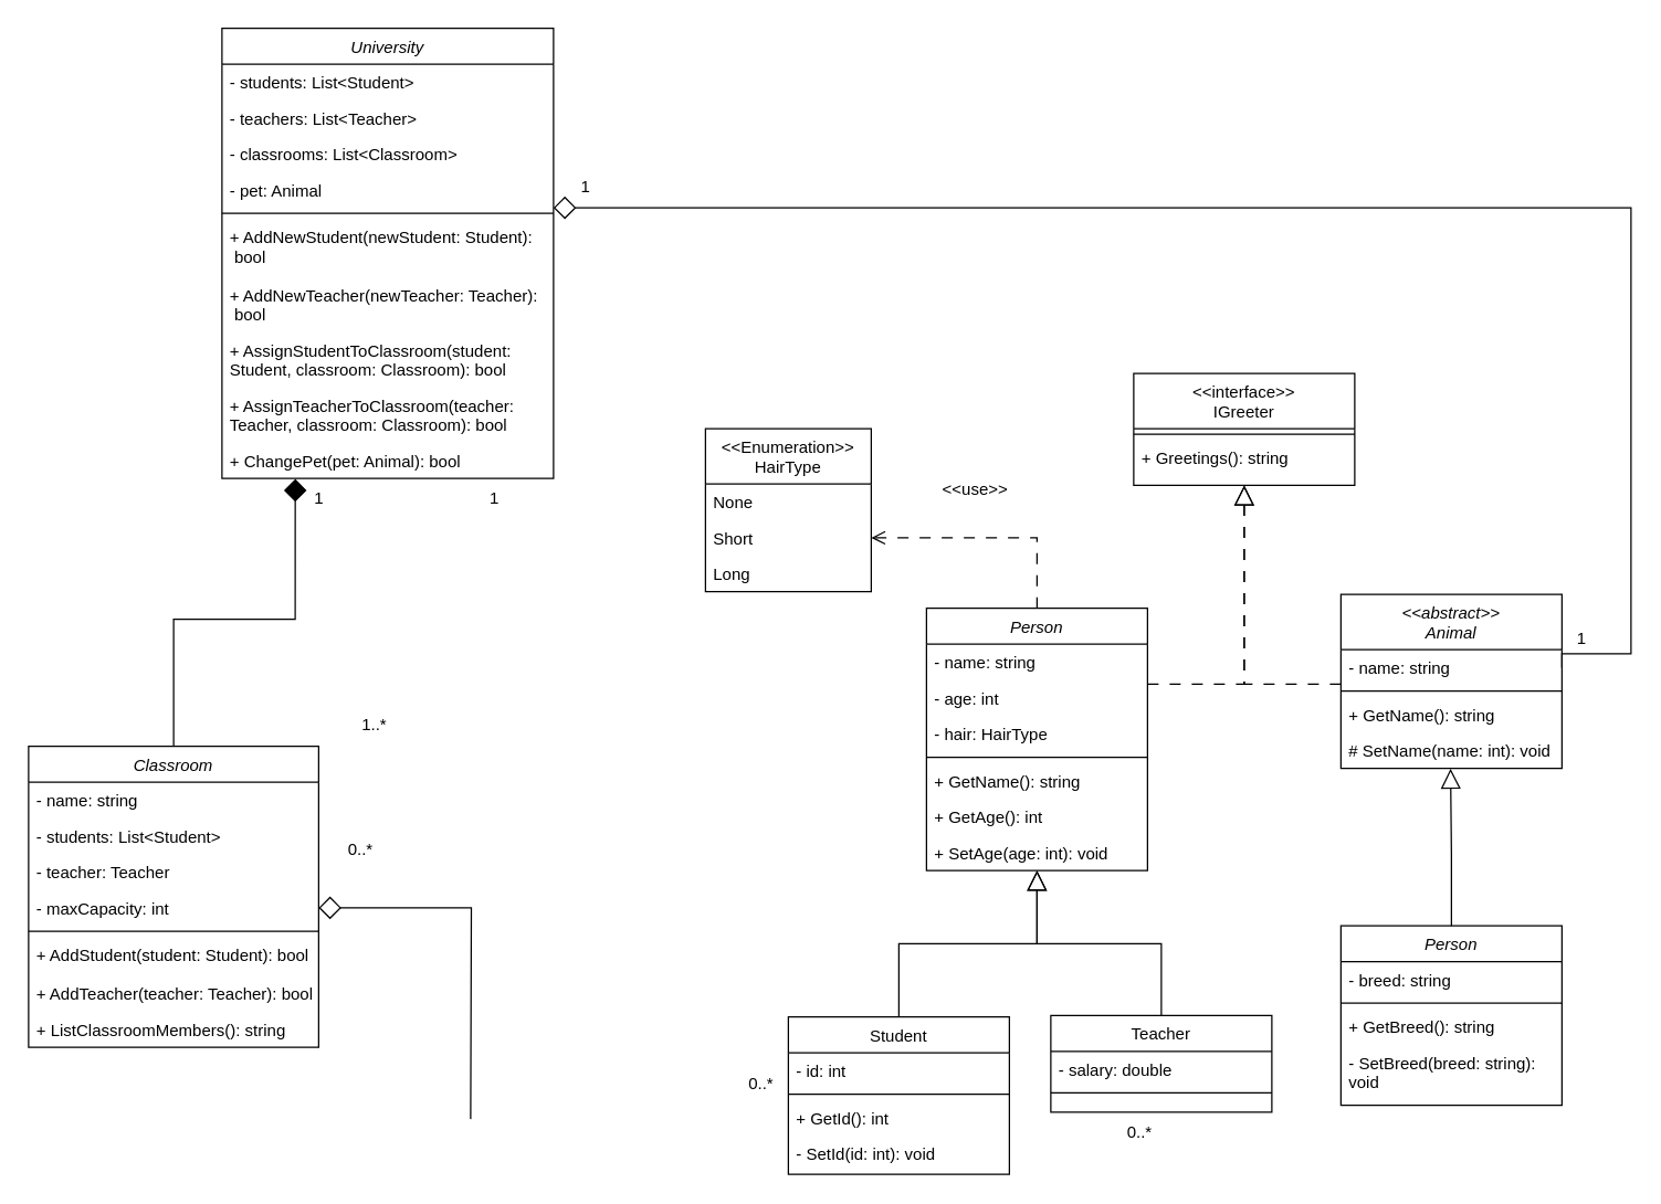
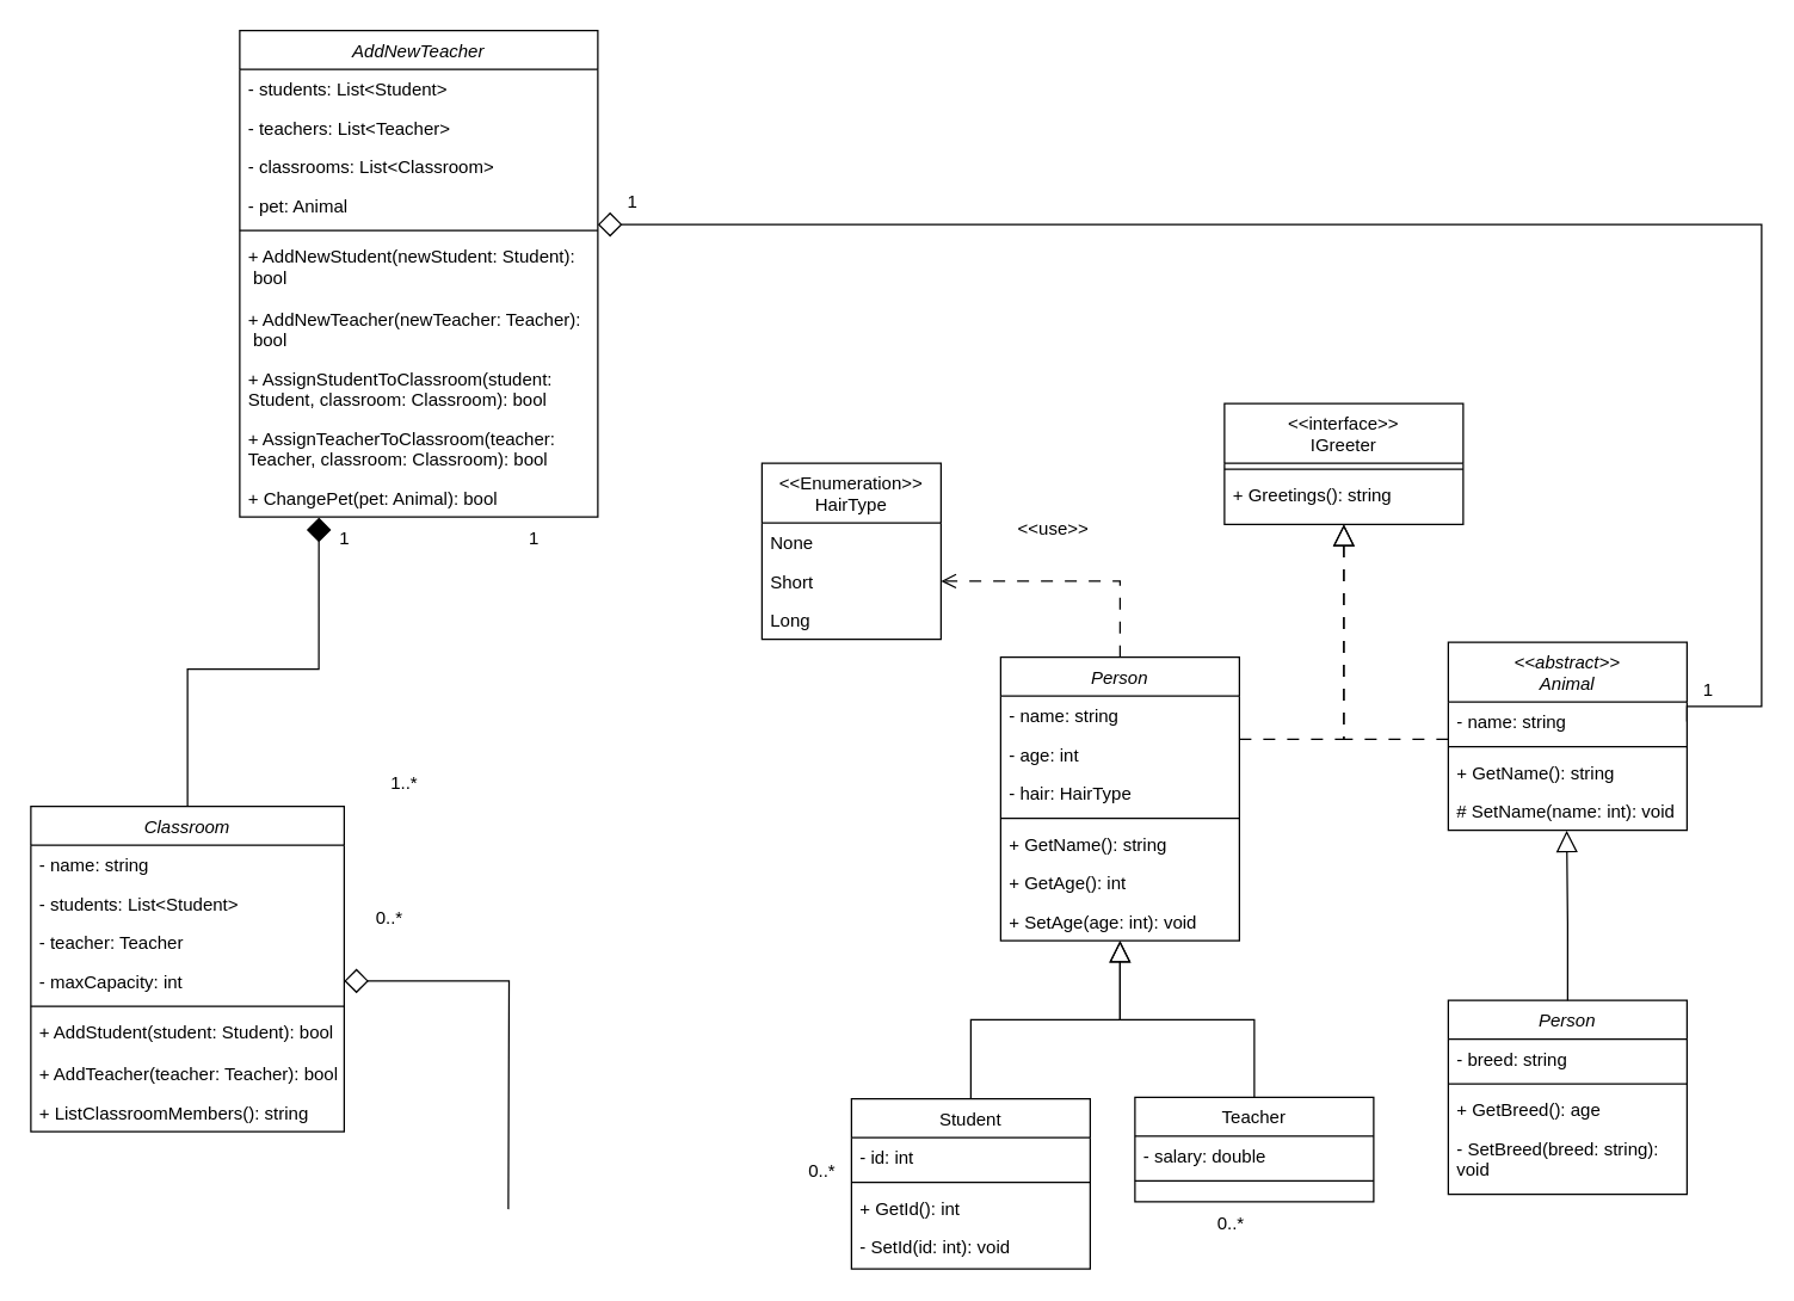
- <mxCell id="44" value="University" style="swimlane;fontStyle=2;align=center;verticalAlign=top;childLayout=stackLayout;horizontal=1;startSize=26;horizontalStack=0;resizeParent=1;resizeLast=0;collapsible=1;marginBottom=0;rounded=0;shadow=0;strokeWidth=1;" parent="1" vertex="1"><mxGeometry x="160" y="20" width="240" height="326" as="geometry"><mxRectangle x="230" y="140" width="160" height="26" as="alternateBounds" /></mxGeometry></mxCell>
+ <mxCell id="44" value="AddNewTeacher" style="swimlane;fontStyle=2;align=center;verticalAlign=top;childLayout=stackLayout;horizontal=1;startSize=26;horizontalStack=0;resizeParent=1;resizeLast=0;collapsible=1;marginBottom=0;rounded=0;shadow=0;strokeWidth=1;" parent="1" vertex="1"><mxGeometry x="160" y="20" width="240" height="326" as="geometry"><mxRectangle x="230" y="140" width="160" height="26" as="alternateBounds" /></mxGeometry></mxCell>
- <mxCell id="39" value="+ GetBreed(): string" style="text;align=left;verticalAlign=top;spacingLeft=4;spacingRight=4;overflow=hidden;rotatable=0;points=[[0,0.5],[1,0.5]];portConstraint=eastwest;" parent="36" vertex="1"><mxGeometry y="60" width="160" height="26" as="geometry" /></mxCell>
+ <mxCell id="39" value="+ GetBreed(): age" style="text;align=left;verticalAlign=top;spacingLeft=4;spacingRight=4;overflow=hidden;rotatable=0;points=[[0,0.5],[1,0.5]];portConstraint=eastwest;" parent="36" vertex="1"><mxGeometry y="60" width="160" height="26" as="geometry" /></mxCell>
